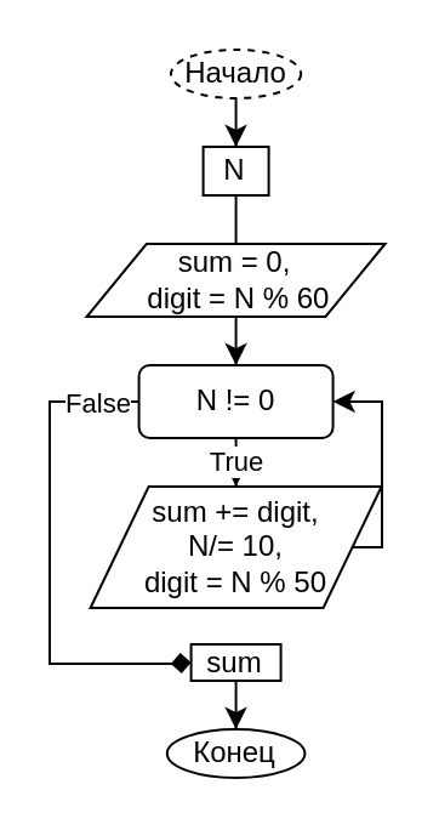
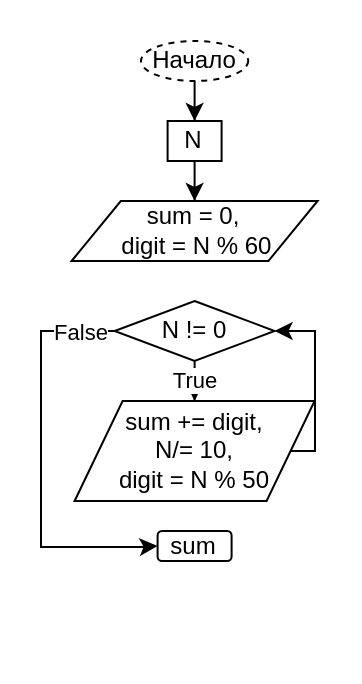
- <mxCell id="5" style="edgeStyle=orthogonalEdgeStyle;rounded=0;orthogonalLoop=1;jettySize=auto;html=1;entryX=0.5;entryY=0;entryDx=0;entryDy=0;endArrow=none;" edge="1" parent="1" source="6" target="8"><mxGeometry relative="1" as="geometry" /></mxCell>
+ <mxCell id="5" style="edgeStyle=orthogonalEdgeStyle;rounded=0;orthogonalLoop=1;jettySize=auto;html=1;entryX=0.5;entryY=0;entryDx=0;entryDy=0;" edge="1" parent="1" source="6" target="8"><mxGeometry relative="1" as="geometry" /></mxCell>
- <mxCell id="7" style="edgeStyle=orthogonalEdgeStyle;rounded=0;orthogonalLoop=1;jettySize=auto;html=1;entryX=0.5;entryY=0;entryDx=0;entryDy=0;" edge="1" parent="1" source="8" target="12"><mxGeometry relative="1" as="geometry" /></mxCell>
- <mxCell id="12" value="N != 0" style="whiteSpace=wrap;html=1;rounded=1;" vertex="1" parent="1"><mxGeometry x="56.8" y="150" width="80" height="30" as="geometry" /></mxCell>
+ <mxCell id="12" value="N != 0" style="rhombus;whiteSpace=wrap;html=1;" vertex="1" parent="1"><mxGeometry x="56.8" y="150" width="80" height="30" as="geometry" /></mxCell>
- <mxCell id="16" value="sum" style="rounded=0;whiteSpace=wrap;html=1;" vertex="1" parent="1"><mxGeometry x="78.3" y="265" width="37" height="15" as="geometry" /></mxCell>
+ <mxCell id="16" value="sum" style="whiteSpace=wrap;html=1;rounded=1;" vertex="1" parent="1"><mxGeometry x="78.3" y="265" width="37" height="15" as="geometry" /></mxCell>
- <mxCell id="10" style="edgeStyle=orthogonalEdgeStyle;rounded=0;orthogonalLoop=1;jettySize=auto;html=1;entryX=0;entryY=0.5;entryDx=0;entryDy=0;endArrow=diamond;" edge="1" parent="1" source="12" target="16"><mxGeometry relative="1" as="geometry"><mxPoint x="20" y="290" as="targetPoint" /><Array as="points"><mxPoint x="20" y="165" /><mxPoint x="20" y="273" /><mxPoint x="70" y="273" /></Array></mxGeometry></mxCell>
+ <mxCell id="10" style="edgeStyle=orthogonalEdgeStyle;rounded=0;orthogonalLoop=1;jettySize=auto;html=1;entryX=0;entryY=0.5;entryDx=0;entryDy=0;" edge="1" parent="1" source="12" target="16"><mxGeometry relative="1" as="geometry"><mxPoint x="20" y="290" as="targetPoint" /><Array as="points"><mxPoint x="20" y="165" /><mxPoint x="20" y="273" /><mxPoint x="70" y="273" /></Array></mxGeometry></mxCell>
- <mxCell id="15" style="edgeStyle=orthogonalEdgeStyle;rounded=0;orthogonalLoop=1;jettySize=auto;html=1;entryX=0.5;entryY=0;entryDx=0;entryDy=0;" edge="1" parent="1" source="16" target="4"><mxGeometry relative="1" as="geometry" /></mxCell>
- <mxCell id="4" value="Конец" style="ellipse;whiteSpace=wrap;html=1;" vertex="1" parent="1"><mxGeometry x="68.4" y="300" width="56.8" height="20" as="geometry" /></mxCell>
